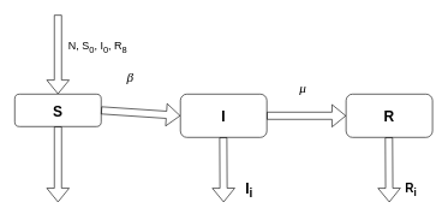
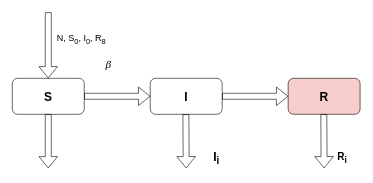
- <mxCell id="13" value="&lt;span id=&quot;docs-internal-guid-90824839-7fff-fbbb-f591-9c60c4c6d50f&quot;&gt;&lt;span style=&quot;font-size: 14pt; font-family: &amp;quot;Times New Roman&amp;quot;, serif; background-color: rgb(255, 255, 255); font-style: italic; font-variant-numeric: normal; font-variant-east-asian: normal; font-variant-alternates: normal; font-variant-position: normal; vertical-align: baseline; white-space: pre-wrap;&quot;&gt;μ&lt;/span&gt;&lt;span style=&quot;font-size: 14pt; font-family: &amp;quot;Times New Roman&amp;quot;, serif; background-color: rgb(255, 255, 255); font-variant-numeric: normal; font-variant-east-asian: normal; font-variant-alternates: normal; font-variant-position: normal; vertical-align: baseline; white-space: pre-wrap;&quot;&gt; &lt;/span&gt;&lt;/span&gt;" style="text;html=1;align=center;verticalAlign=middle;resizable=0;points=[];autosize=1;strokeColor=none;fillColor=none;" vertex="1" parent="1"><mxGeometry x="400" y="103" width="40" height="40" as="geometry" /></mxCell>
- <mxCell id="2" value="&lt;b&gt;&lt;font style=&quot;font-size: 20px;&quot;&gt;S&lt;/font&gt;&lt;/b&gt;" style="rounded=1;whiteSpace=wrap;html=1;" vertex="1" parent="1"><mxGeometry x="20" y="130" width="120" height="45" as="geometry" /></mxCell>
+ <mxCell id="2" value="&lt;b&gt;&lt;font style=&quot;font-size: 20px;&quot;&gt;S&lt;/font&gt;&lt;/b&gt;" style="rounded=1;whiteSpace=wrap;html=1;" vertex="1" parent="1"><mxGeometry x="20" y="130" width="120" height="60" as="geometry" /></mxCell>
- <mxCell id="4" value="&lt;b&gt;&lt;font style=&quot;font-size: 20px;&quot;&gt;R&lt;/font&gt;&lt;/b&gt;" style="rounded=1;whiteSpace=wrap;html=1;" vertex="1" parent="1"><mxGeometry x="480" y="130" width="120" height="60" as="geometry" /></mxCell>
+ <mxCell id="4" value="&lt;b&gt;&lt;font style=&quot;font-size: 20px;&quot;&gt;R&lt;/font&gt;&lt;/b&gt;" style="rounded=1;whiteSpace=wrap;html=1;fillColor=#f8cecc;" vertex="1" parent="1"><mxGeometry x="480" y="130" width="120" height="60" as="geometry" /></mxCell>
- <mxCell id="14" value="&lt;span style=&quot;font-size: 20px; text-wrap: wrap;&quot;&gt;&lt;b&gt;I&lt;sub&gt;i&lt;/sub&gt;&lt;/b&gt;&lt;/span&gt;" style="text;html=1;align=center;verticalAlign=middle;resizable=0;points=[];autosize=1;strokeColor=none;fillColor=none;" vertex="1" parent="1"><mxGeometry x="330" y="243" width="30" height="40" as="geometry" /></mxCell>
+ <mxCell id="14" value="&lt;span style=&quot;font-size: 20px; text-wrap: wrap;&quot;&gt;&lt;b&gt;I&lt;sub&gt;i&lt;/sub&gt;&lt;/b&gt;&lt;/span&gt;" style="text;html=1;align=center;verticalAlign=middle;resizable=0;points=[];autosize=1;strokeColor=none;fillColor=none;" vertex="1" parent="1"><mxGeometry x="345" y="243" width="30" height="40" as="geometry" /></mxCell>
